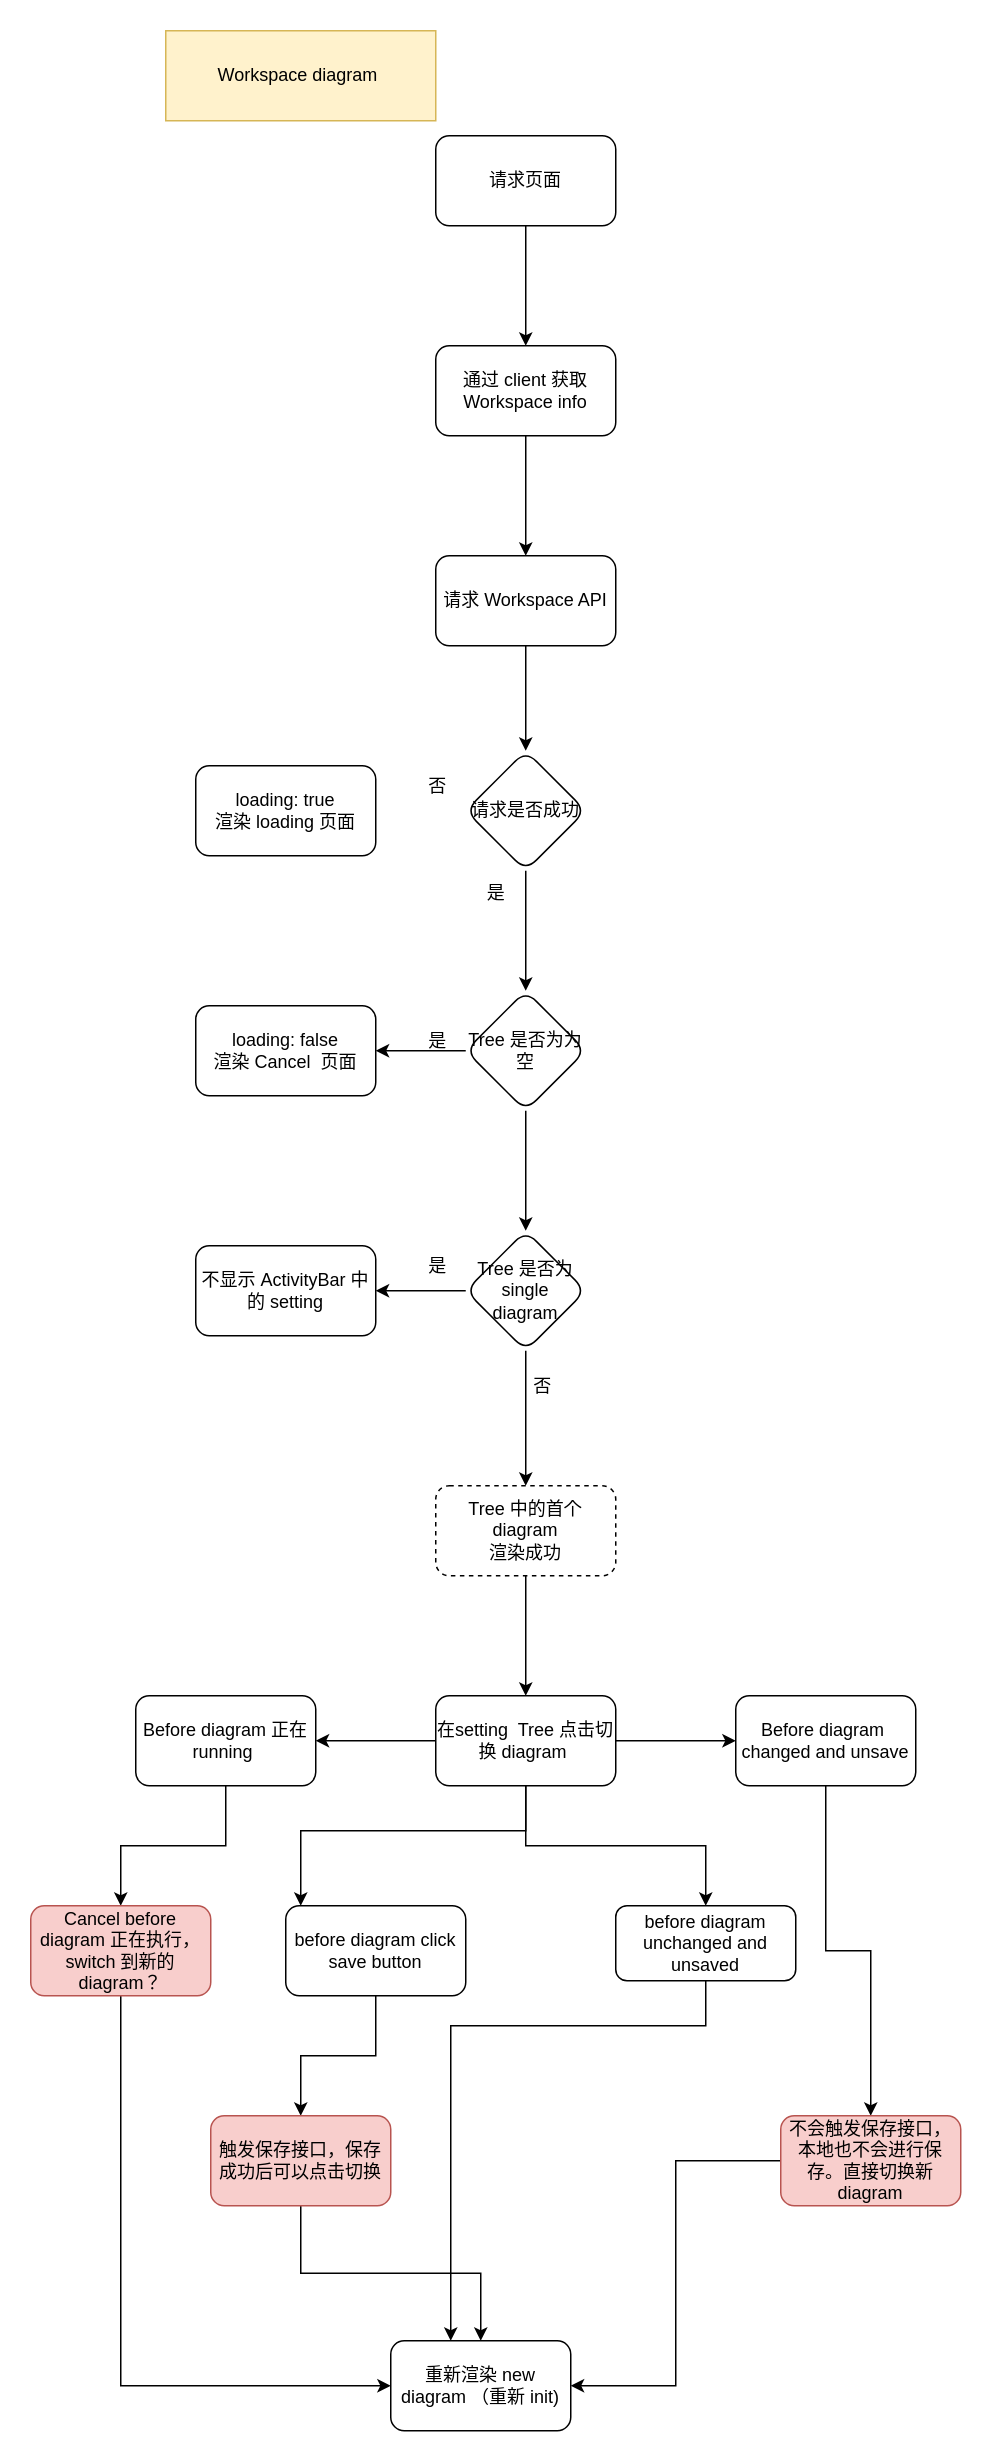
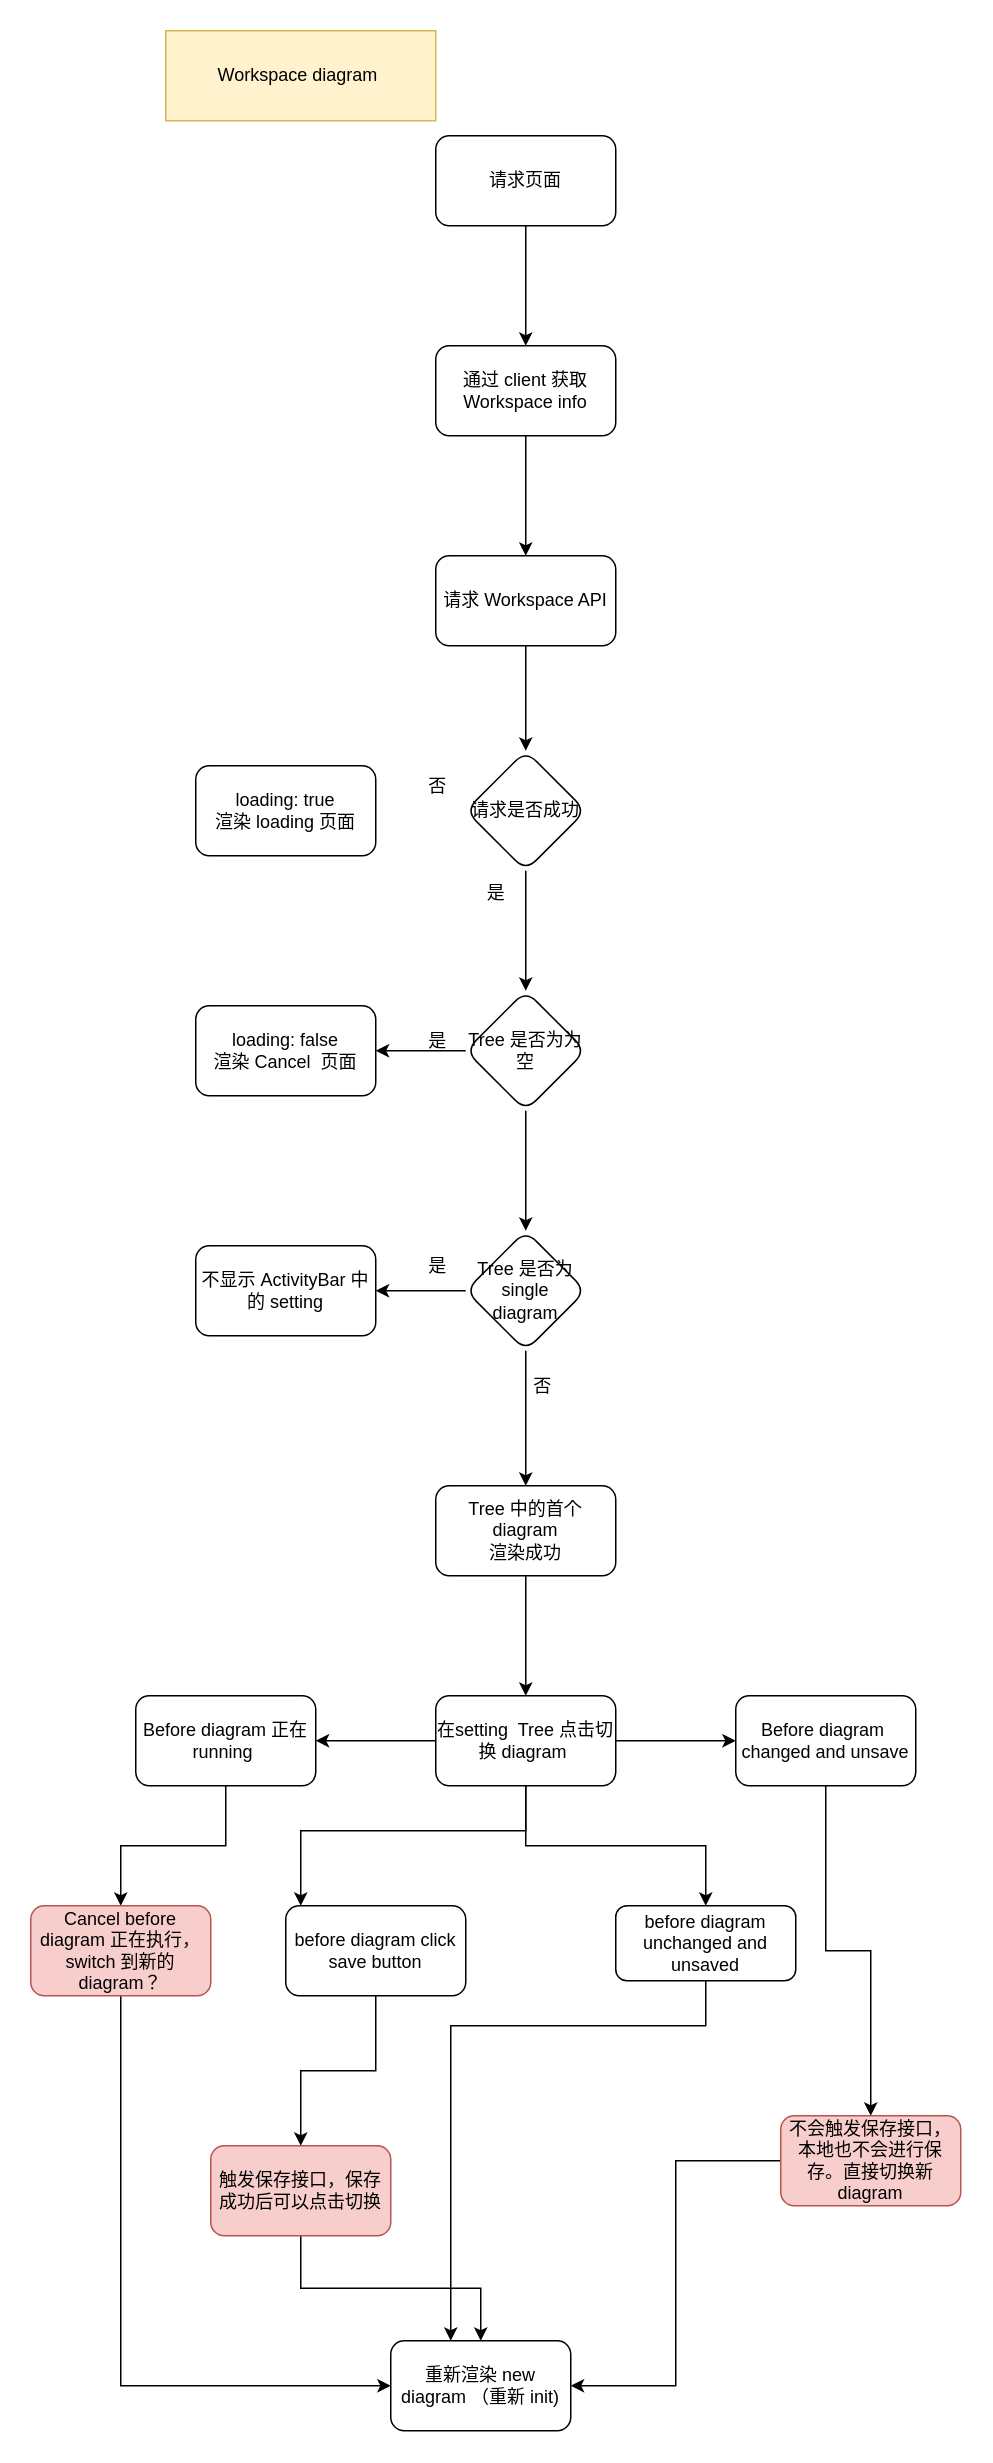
- <mxCell id="25" value="Tree 中的首个 diagram&lt;br&gt;渲染成功" style="whiteSpace=wrap;html=1;rounded=1;dashed=1;" vertex="1" parent="1"><mxGeometry x="290" y="990" width="120" height="60" as="geometry" /></mxCell>
+ <mxCell id="25" value="Tree 中的首个 diagram&lt;br&gt;渲染成功" style="whiteSpace=wrap;html=1;rounded=1;" vertex="1" parent="1"><mxGeometry x="290" y="990" width="120" height="60" as="geometry" /></mxCell>
- <mxCell id="44" value="触发保存接口，保存成功后可以点击切换" style="whiteSpace=wrap;html=1;rounded=1;fillColor=#f8cecc;strokeColor=#b85450;" vertex="1" parent="1"><mxGeometry x="140" y="1410" width="120" height="60" as="geometry" /></mxCell>
+ <mxCell id="44" value="触发保存接口，保存成功后可以点击切换" style="whiteSpace=wrap;html=1;rounded=1;fillColor=#f8cecc;strokeColor=#b85450;" vertex="1" parent="1"><mxGeometry x="140" y="1430" width="120" height="60" as="geometry" /></mxCell>
